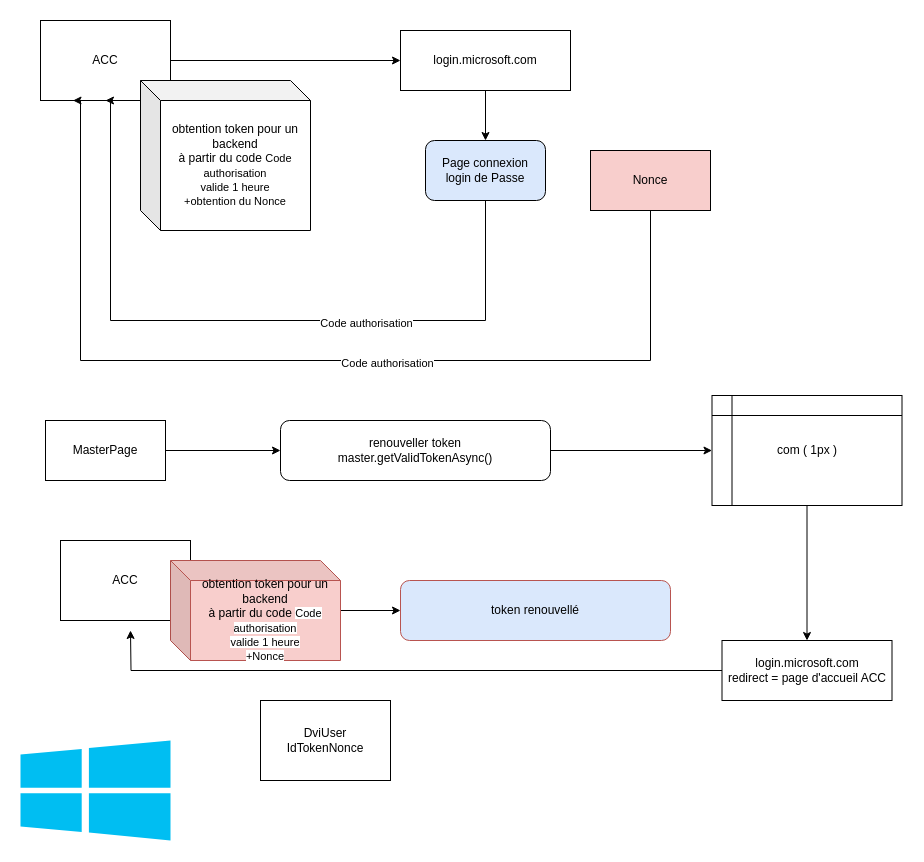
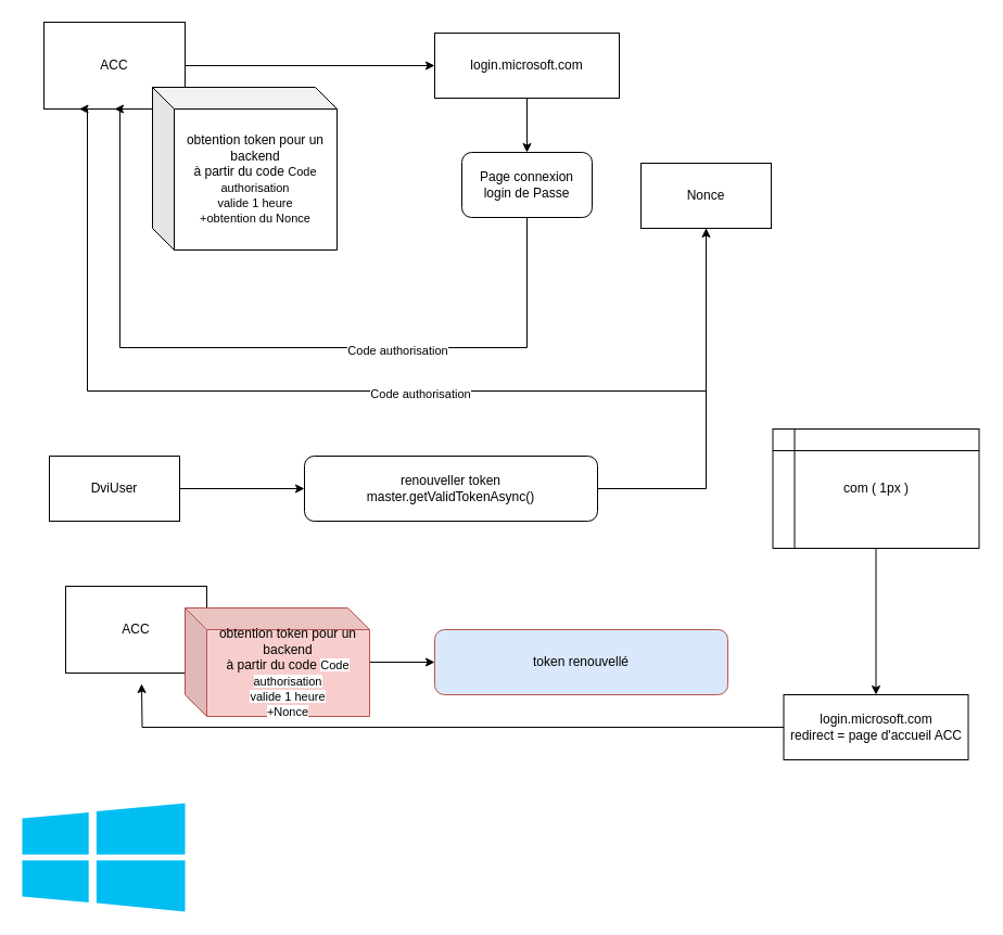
- <mxCell id="8" value="Page connexion&lt;br&gt;login de Passe" style="rounded=1;whiteSpace=wrap;html=1;fillColor=#dae8fc;" vertex="1" parent="1"><mxGeometry x="425" y="140" width="120" height="60" as="geometry" /></mxCell>
+ <mxCell id="8" value="Page connexion&lt;br&gt;login de Passe" style="rounded=1;whiteSpace=wrap;html=1;" vertex="1" parent="1"><mxGeometry x="425" y="140" width="120" height="60" as="geometry" /></mxCell>
- <mxCell id="11" value="Nonce" style="rounded=0;whiteSpace=wrap;html=1;fillColor=#f8cecc;" vertex="1" parent="1"><mxGeometry x="590" y="150" width="120" height="60" as="geometry" /></mxCell>
+ <mxCell id="11" value="Nonce" style="rounded=0;whiteSpace=wrap;html=1;" vertex="1" parent="1"><mxGeometry x="590" y="150" width="120" height="60" as="geometry" /></mxCell>
- <mxCell id="13" value="MasterPage" style="rounded=0;whiteSpace=wrap;html=1;" vertex="1" parent="1"><mxGeometry x="45" y="420" width="120" height="60" as="geometry" /></mxCell>
+ <mxCell id="13" value="DviUser" style="rounded=0;whiteSpace=wrap;html=1;" vertex="1" parent="1"><mxGeometry x="45" y="420" width="120" height="60" as="geometry" /></mxCell>
- <mxCell id="15" style="edgeStyle=orthogonalEdgeStyle;rounded=0;orthogonalLoop=1;jettySize=auto;html=1;" edge="1" parent="1" source="16" target="18"><mxGeometry relative="1" as="geometry" /></mxCell>
+ <mxCell id="15" style="edgeStyle=orthogonalEdgeStyle;rounded=0;orthogonalLoop=1;jettySize=auto;html=1;" edge="1" parent="1" source="16" target="11"><mxGeometry relative="1" as="geometry" /></mxCell>
- <mxCell id="25" value="DviUser&lt;br&gt;IdTokenNonce" style="rounded=0;whiteSpace=wrap;html=1;" vertex="1" parent="1"><mxGeometry x="260" y="700" width="130" height="80" as="geometry" /></mxCell>
